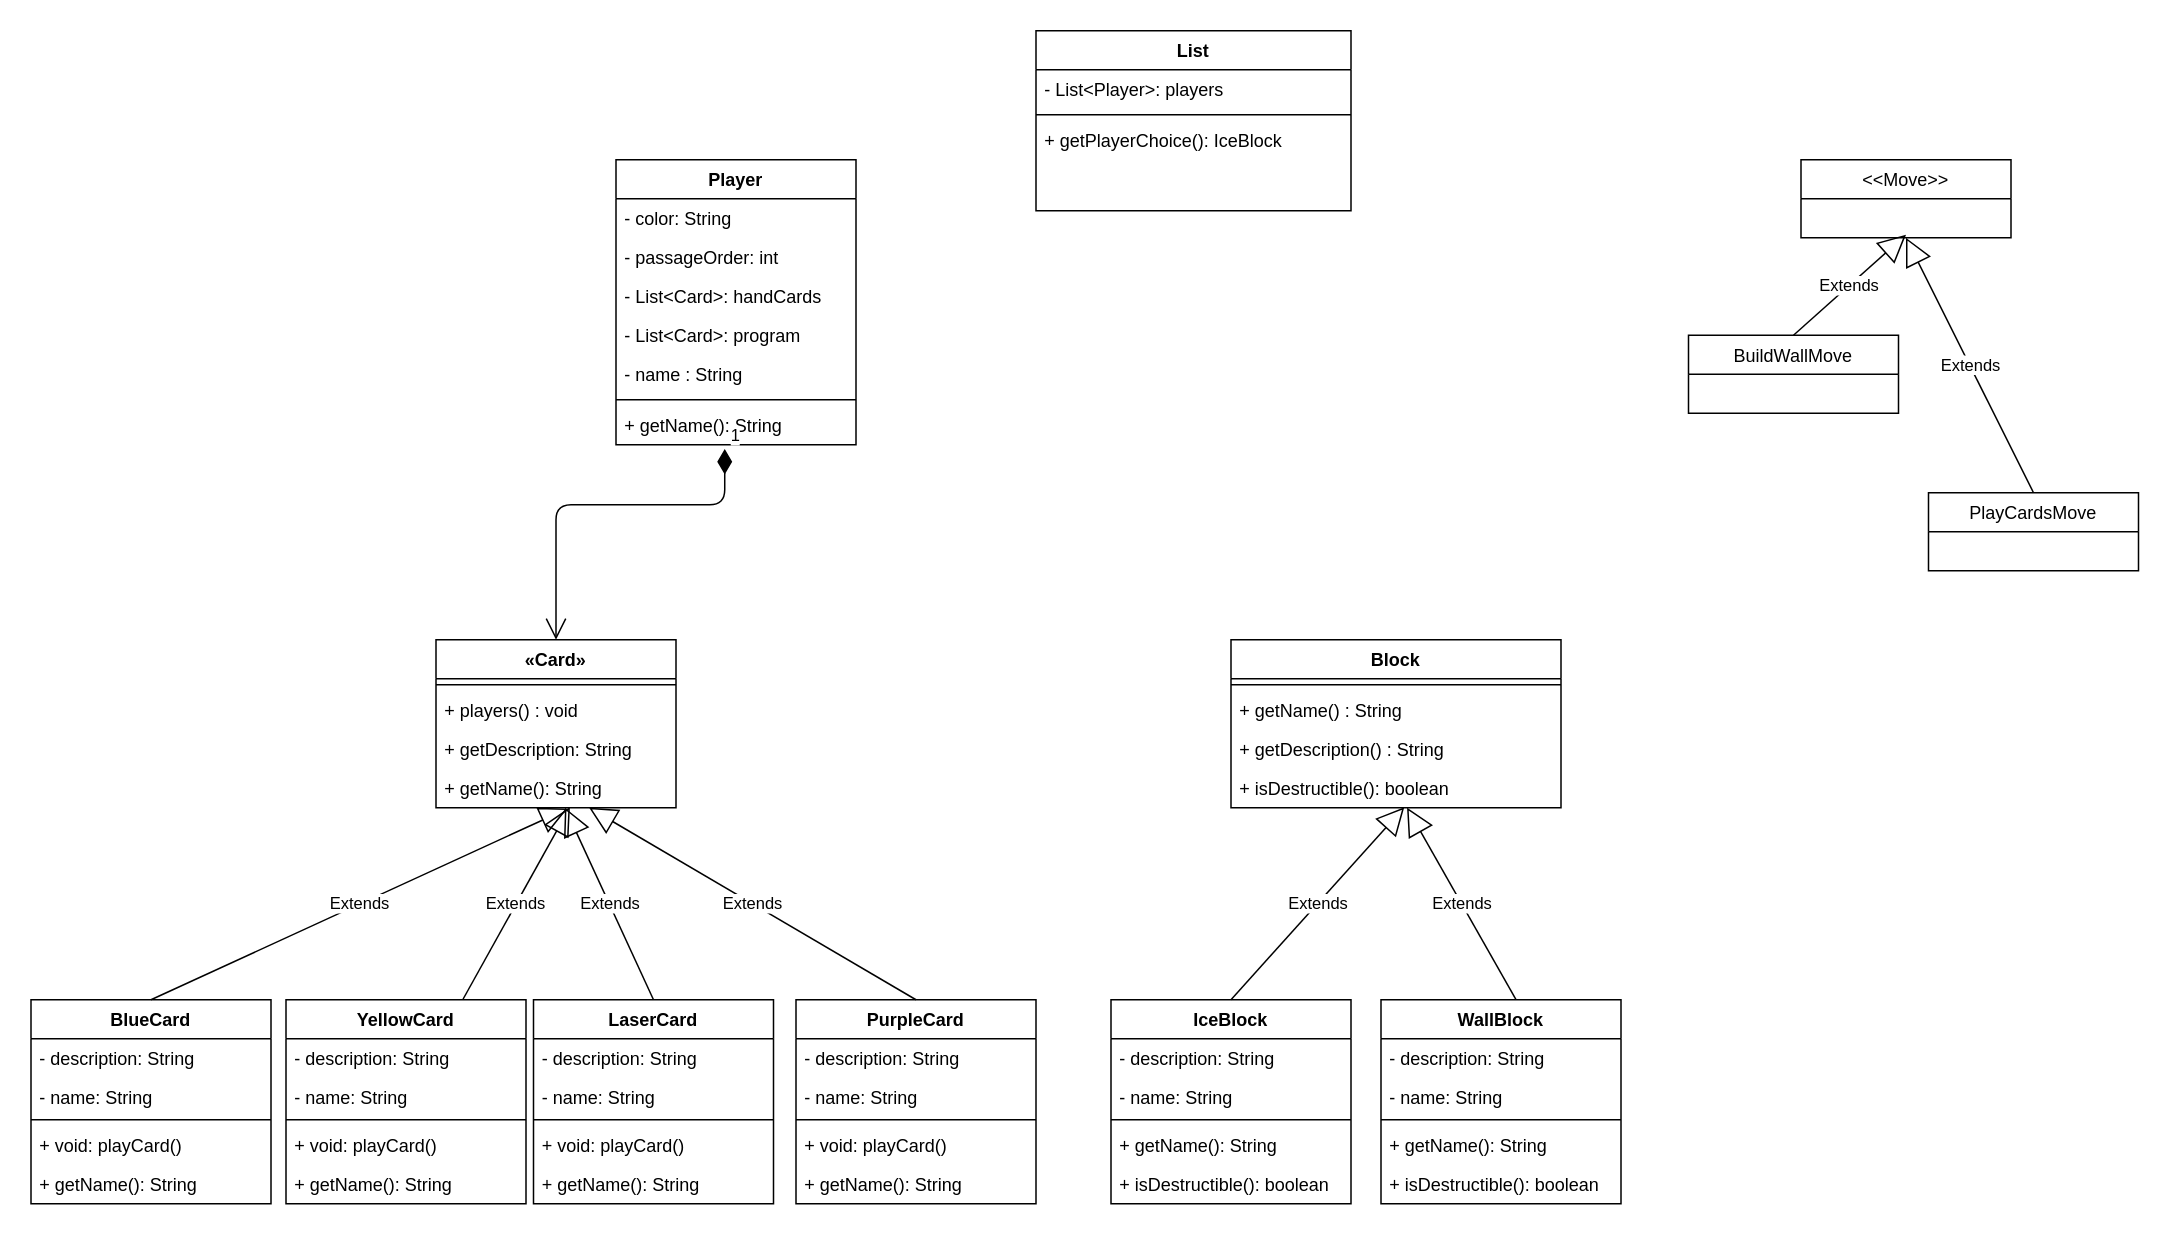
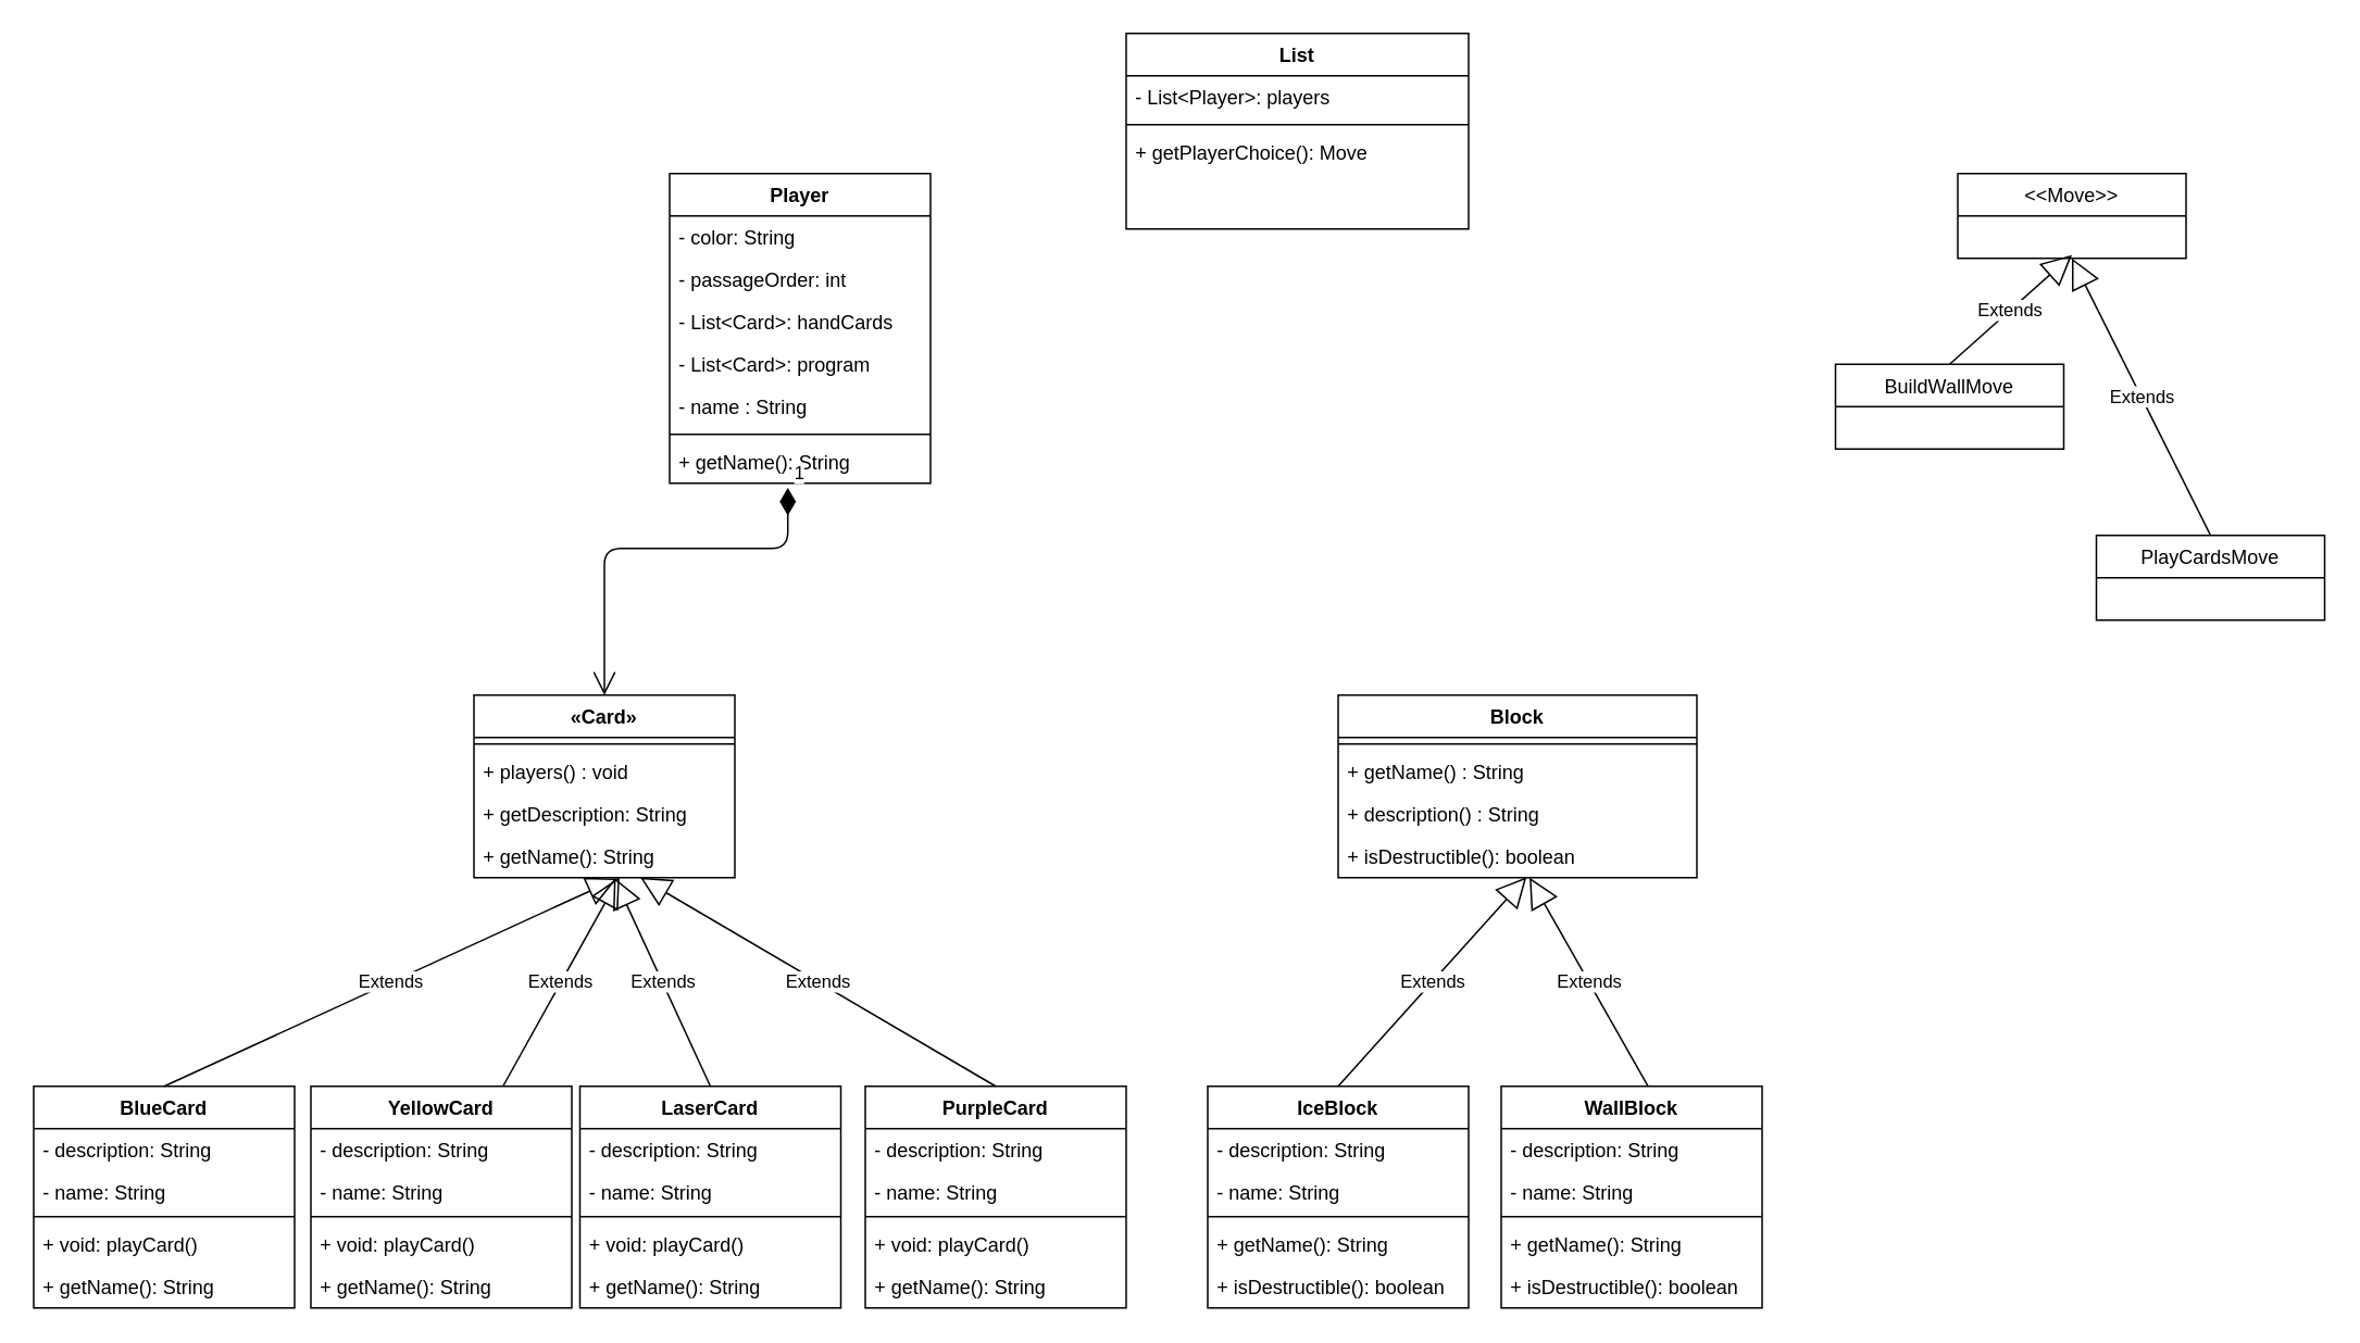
- <mxCell id="66" value="+ getPlayerChoice(): IceBlock" style="text;strokeColor=none;fillColor=none;align=left;verticalAlign=top;spacingLeft=4;spacingRight=4;overflow=hidden;rotatable=0;points=[[0,0.5],[1,0.5]];portConstraint=eastwest;" vertex="1" parent="63"><mxGeometry y="60" width="210" height="60" as="geometry" /></mxCell>
+ <mxCell id="66" value="+ getPlayerChoice(): Move" style="text;strokeColor=none;fillColor=none;align=left;verticalAlign=top;spacingLeft=4;spacingRight=4;overflow=hidden;rotatable=0;points=[[0,0.5],[1,0.5]];portConstraint=eastwest;" vertex="1" parent="63"><mxGeometry y="60" width="210" height="60" as="geometry" /></mxCell>
- <mxCell id="38" value="+ getDescription() : String" style="text;strokeColor=none;fillColor=none;align=left;verticalAlign=top;spacingLeft=4;spacingRight=4;overflow=hidden;rotatable=0;points=[[0,0.5],[1,0.5]];portConstraint=eastwest;" vertex="1" parent="35"><mxGeometry y="60" width="220" height="26" as="geometry" /></mxCell>
+ <mxCell id="38" value="+ description() : String" style="text;strokeColor=none;fillColor=none;align=left;verticalAlign=top;spacingLeft=4;spacingRight=4;overflow=hidden;rotatable=0;points=[[0,0.5],[1,0.5]];portConstraint=eastwest;" vertex="1" parent="35"><mxGeometry y="60" width="220" height="26" as="geometry" /></mxCell>
